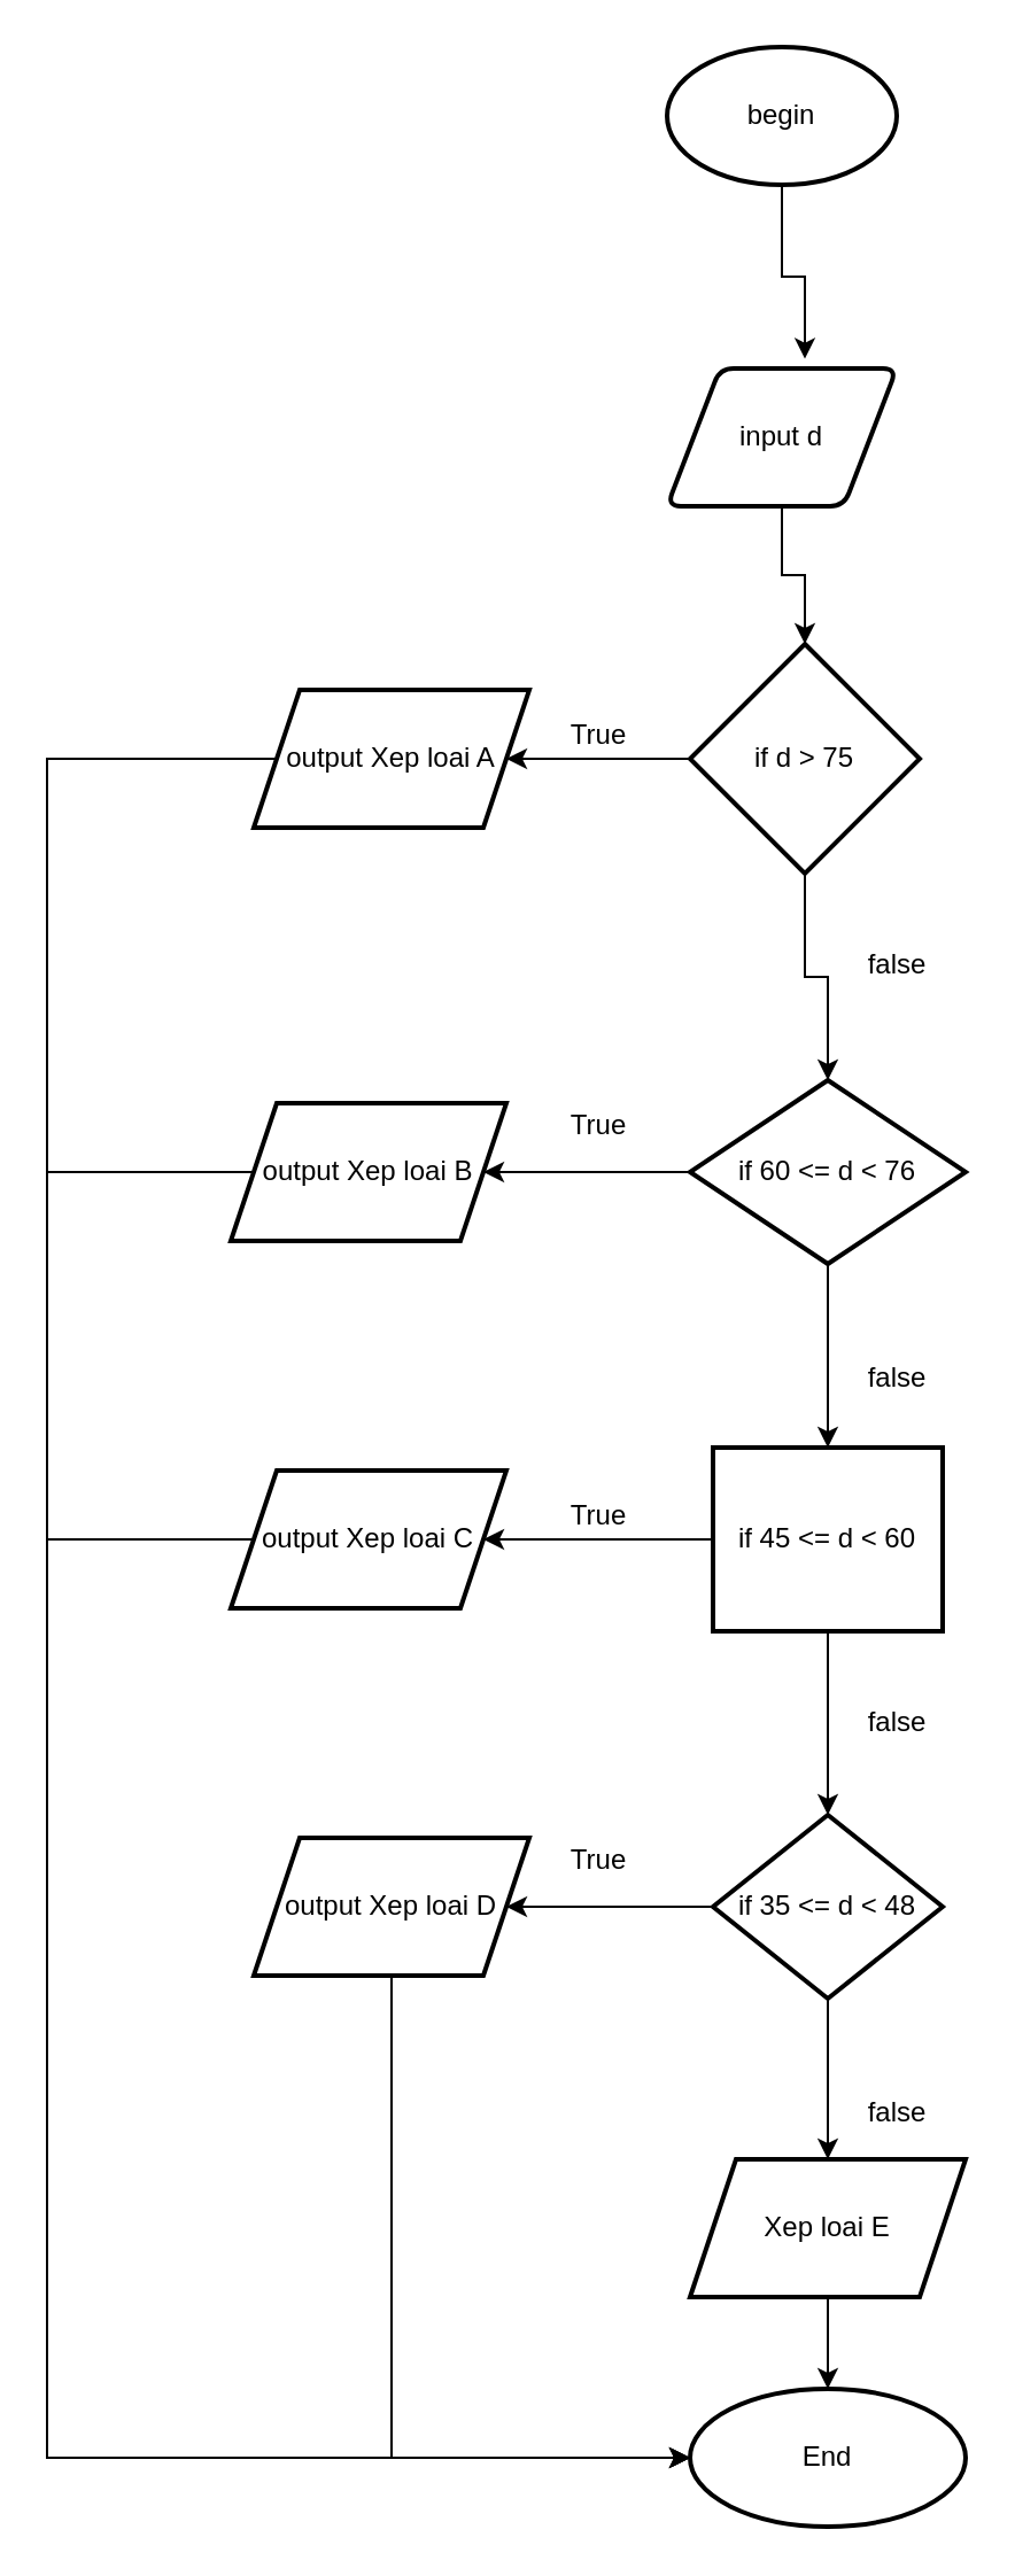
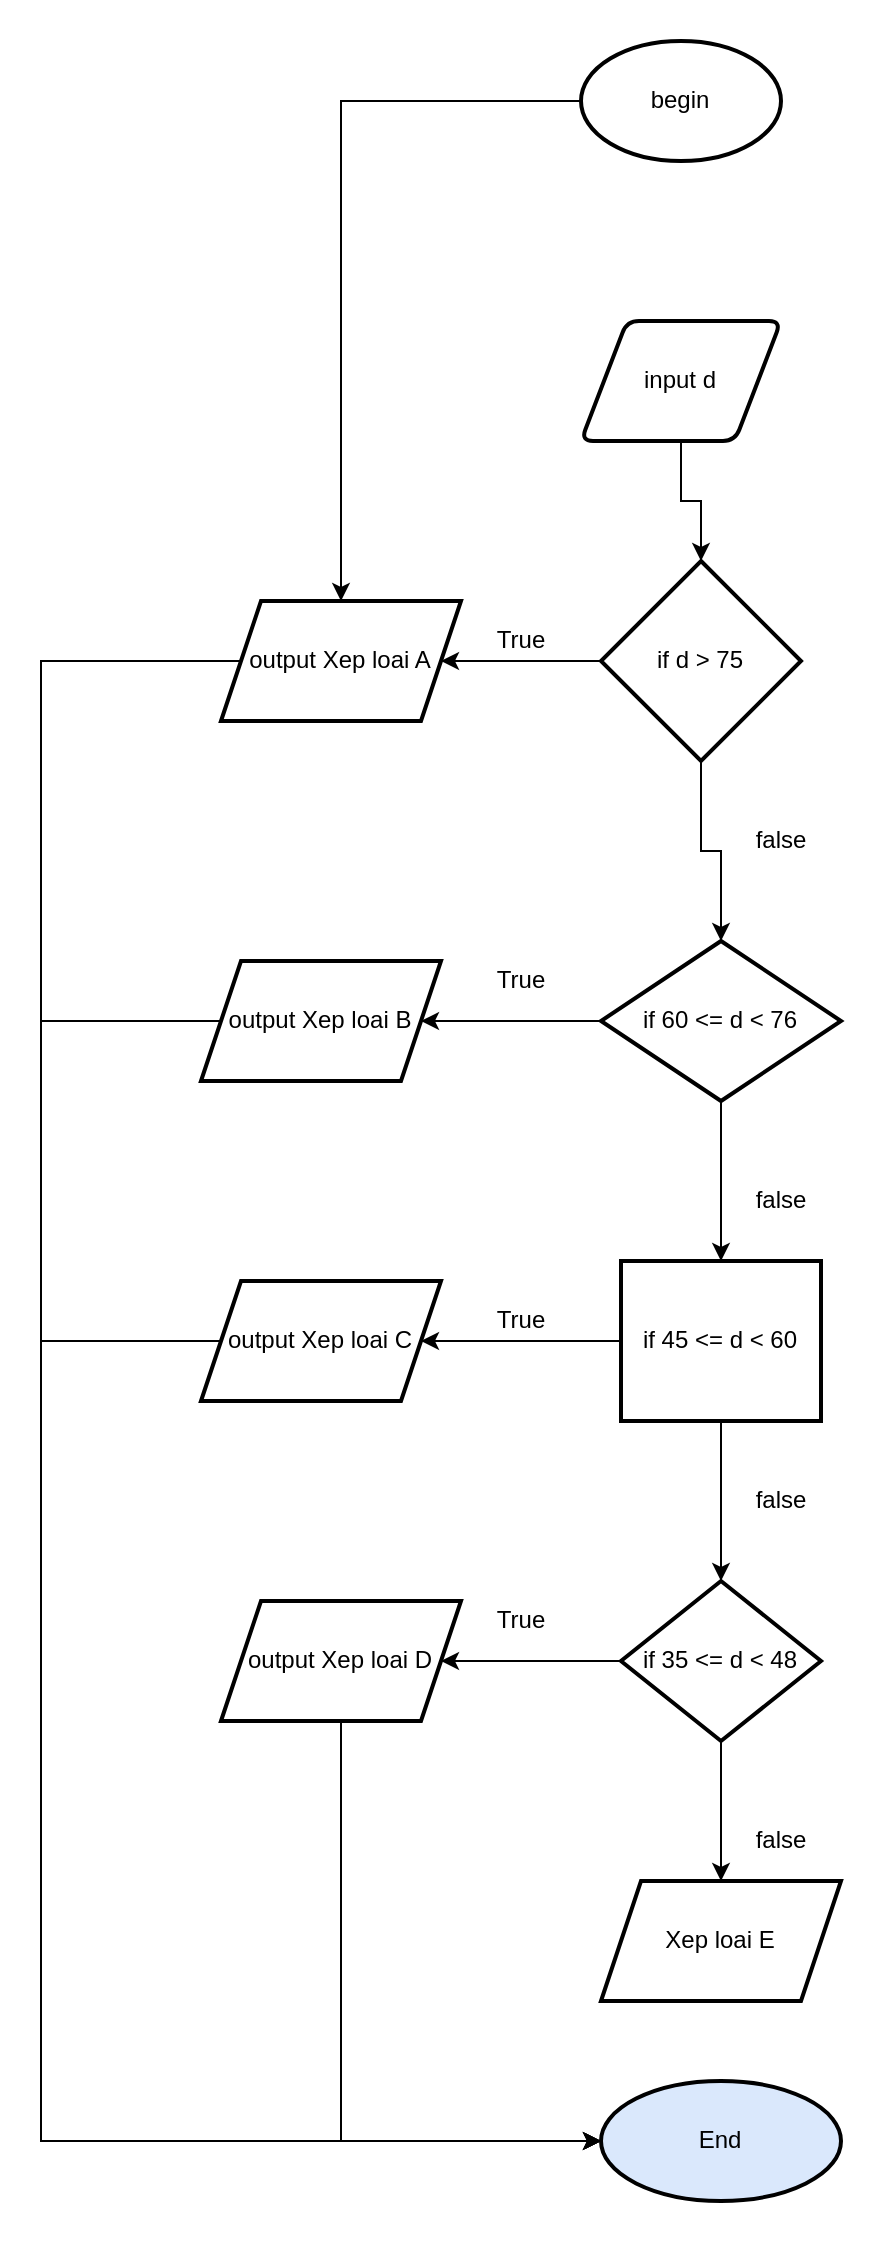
- <mxCell id="2" style="edgeStyle=orthogonalEdgeStyle;rounded=0;orthogonalLoop=1;jettySize=auto;html=1;entryX=0.6;entryY=-0.07;entryDx=0;entryDy=0;entryPerimeter=0;" edge="1" parent="1" source="3" target="5"><mxGeometry relative="1" as="geometry"><mxPoint x="30" y="100" as="targetPoint" /></mxGeometry></mxCell>
+ <mxCell id="2" style="edgeStyle=orthogonalEdgeStyle;rounded=0;orthogonalLoop=1;jettySize=auto;html=1;" edge="1" parent="1" source="3" target="10"><mxGeometry relative="1" as="geometry"><mxPoint x="30" y="100" as="targetPoint" /></mxGeometry></mxCell>
- <mxCell id="33" value="" style="edgeStyle=orthogonalEdgeStyle;rounded=0;orthogonalLoop=1;jettySize=auto;html=1;" edge="1" parent="1" source="34" target="36"><mxGeometry relative="1" as="geometry" /></mxCell>
- <mxCell id="36" value="End" style="ellipse;whiteSpace=wrap;html=1;strokeWidth=2;" vertex="1" parent="1"><mxGeometry x="300" y="1040" width="120" height="60" as="geometry" /></mxCell>
+ <mxCell id="36" value="End" style="ellipse;whiteSpace=wrap;html=1;strokeWidth=2;fillColor=#dae8fc;" vertex="1" parent="1"><mxGeometry x="300" y="1040" width="120" height="60" as="geometry" /></mxCell>
